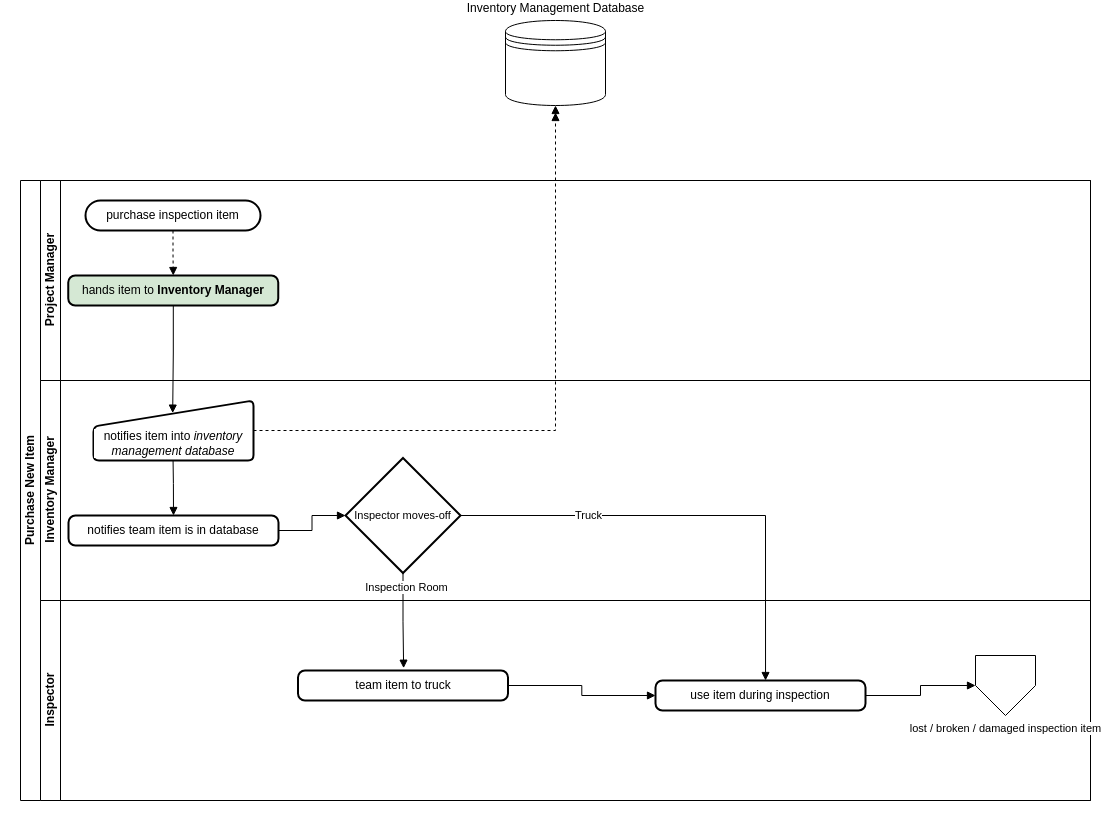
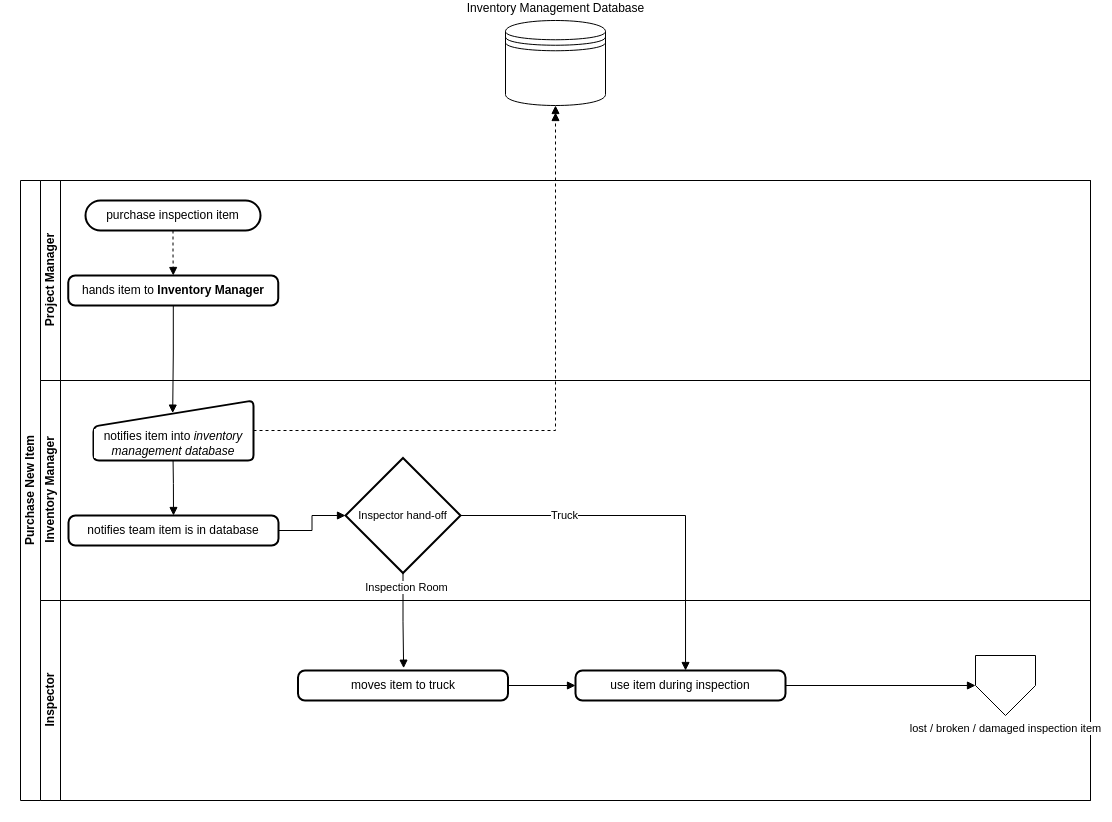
- <mxCell id="6" value="hands item to &lt;b&gt;Inventory Manager&lt;/b&gt;" style="rounded=1;whiteSpace=wrap;html=1;absoluteArcSize=1;arcSize=14;strokeWidth=2;fillColor=#d5e8d4;" parent="3" vertex="1"><mxGeometry x="27.75" y="95" width="210" height="30" as="geometry" /></mxCell>
+ <mxCell id="6" value="hands item to &lt;b&gt;Inventory Manager&lt;/b&gt;" style="rounded=1;whiteSpace=wrap;html=1;absoluteArcSize=1;arcSize=14;strokeWidth=2;" parent="3" vertex="1"><mxGeometry x="27.75" y="95" width="210" height="30" as="geometry" /></mxCell>
- <mxCell id="10" value="Inspector moves-off" style="strokeWidth=2;html=1;shape=mxgraph.flowchart.decision;whiteSpace=wrap;fontFamily=Helvetica;fontSize=11;fontColor=default;labelBackgroundColor=default;" parent="7" vertex="1"><mxGeometry x="305" y="77.5" width="115" height="115" as="geometry" /></mxCell>
+ <mxCell id="10" value="Inspector hand-off" style="strokeWidth=2;html=1;shape=mxgraph.flowchart.decision;whiteSpace=wrap;fontFamily=Helvetica;fontSize=11;fontColor=default;labelBackgroundColor=default;" parent="7" vertex="1"><mxGeometry x="305" y="77.5" width="115" height="115" as="geometry" /></mxCell>
- <mxCell id="19" value="team item to truck" style="rounded=1;whiteSpace=wrap;html=1;absoluteArcSize=1;arcSize=14;strokeWidth=2;" parent="17" vertex="1"><mxGeometry x="257.5" y="70" width="210" height="30" as="geometry" /></mxCell>
+ <mxCell id="19" value="moves item to truck" style="rounded=1;whiteSpace=wrap;html=1;absoluteArcSize=1;arcSize=14;strokeWidth=2;" parent="17" vertex="1"><mxGeometry x="257.5" y="70" width="210" height="30" as="geometry" /></mxCell>
- <mxCell id="21" value="use item during inspection" style="rounded=1;whiteSpace=wrap;html=1;absoluteArcSize=1;arcSize=14;strokeWidth=2;" parent="17" vertex="1"><mxGeometry x="615" y="80" width="210" height="30" as="geometry" /></mxCell>
+ <mxCell id="21" value="use item during inspection" style="rounded=1;whiteSpace=wrap;html=1;absoluteArcSize=1;arcSize=14;strokeWidth=2;" parent="17" vertex="1"><mxGeometry x="535" y="70" width="210" height="30" as="geometry" /></mxCell>
